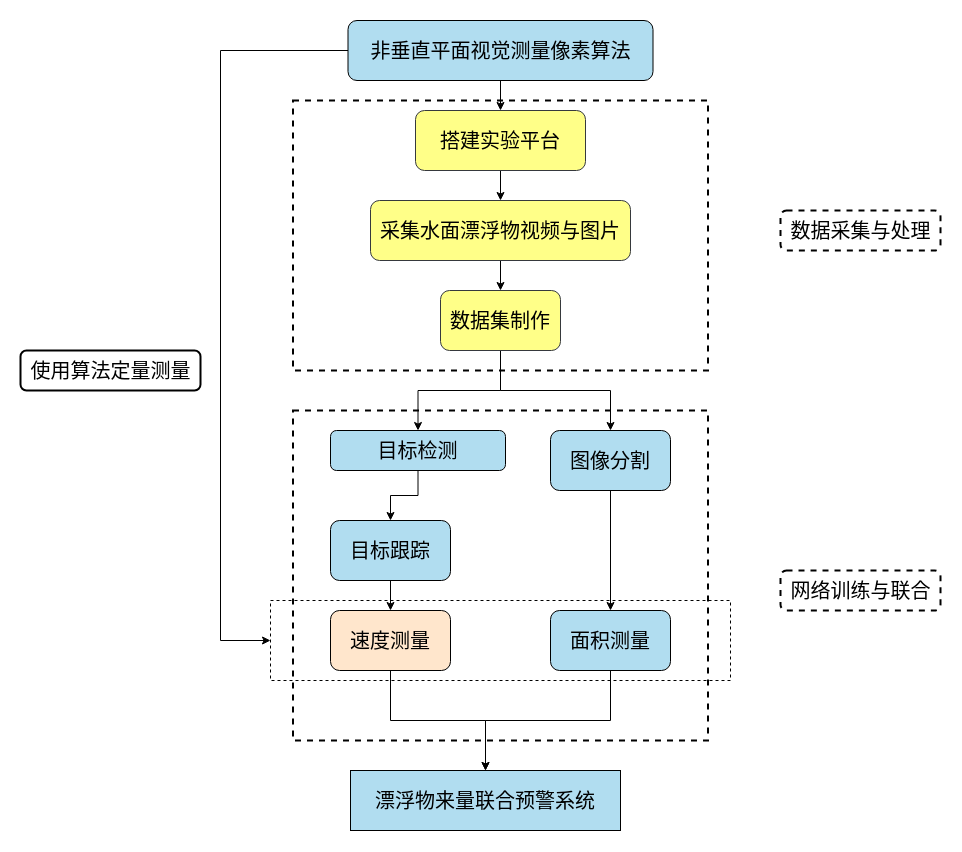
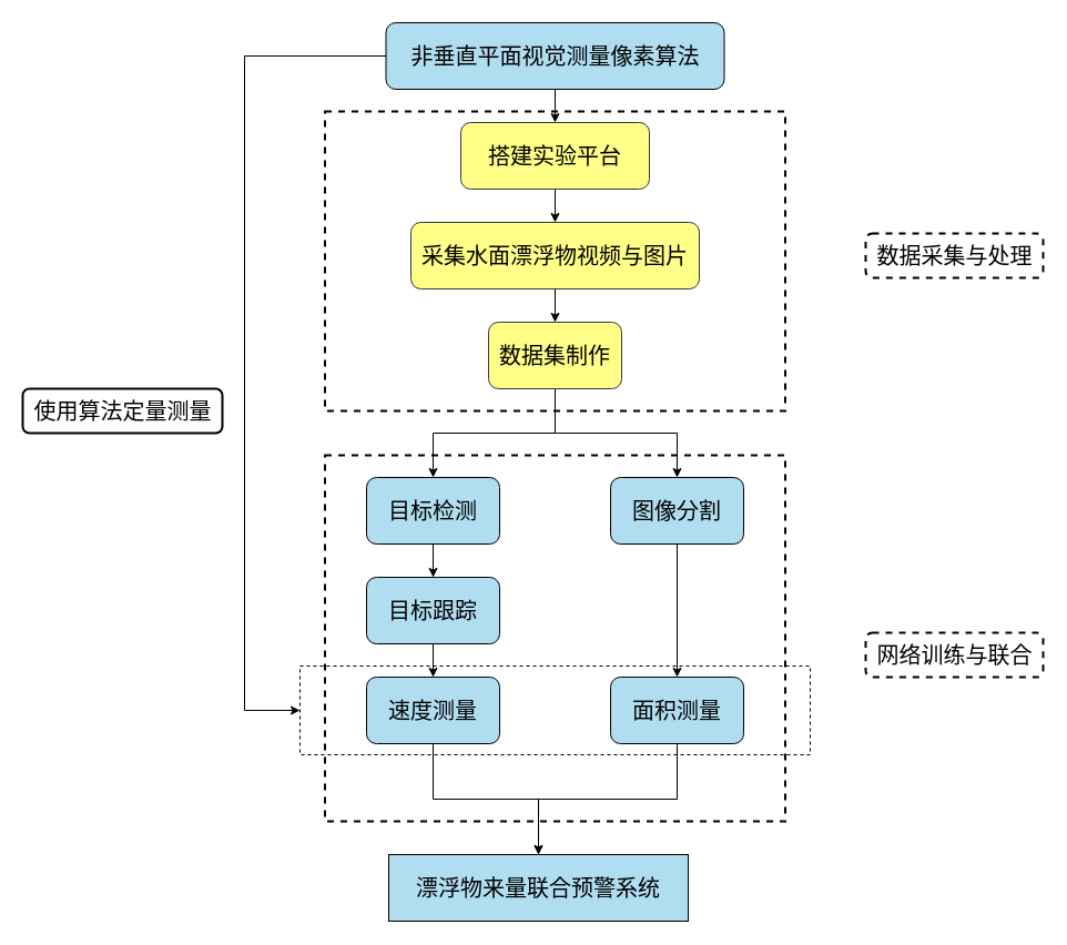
- <mxCell id="11" value="目标检测" style="whiteSpace=wrap;html=1;rounded=1;fontFamily=Helvetica;fontStyle=0;fillColor=#b1ddf0;strokeColor=#000000;labelBorderColor=none;fontSize=20;" vertex="1" parent="1"><mxGeometry x="330" y="430" width="175" height="40" as="geometry" /></mxCell>
+ <mxCell id="11" value="目标检测" style="whiteSpace=wrap;html=1;rounded=1;fontFamily=Helvetica;fontStyle=0;fillColor=#b1ddf0;strokeColor=#000000;labelBorderColor=none;fontSize=20;" vertex="1" parent="1"><mxGeometry x="330" y="430" width="120" height="60" as="geometry" /></mxCell>
- <mxCell id="19" value="速度测量" style="whiteSpace=wrap;html=1;rounded=1;fontFamily=Helvetica;fontStyle=0;fillColor=#ffe6cc;strokeColor=#000000;labelBorderColor=none;fontSize=20;" vertex="1" parent="1"><mxGeometry x="330" y="610" width="120" height="60" as="geometry" /></mxCell>
+ <mxCell id="19" value="速度测量" style="whiteSpace=wrap;html=1;rounded=1;fontFamily=Helvetica;fontStyle=0;fillColor=#b1ddf0;strokeColor=#000000;labelBorderColor=none;fontSize=20;" vertex="1" parent="1"><mxGeometry x="330" y="610" width="120" height="60" as="geometry" /></mxCell>
